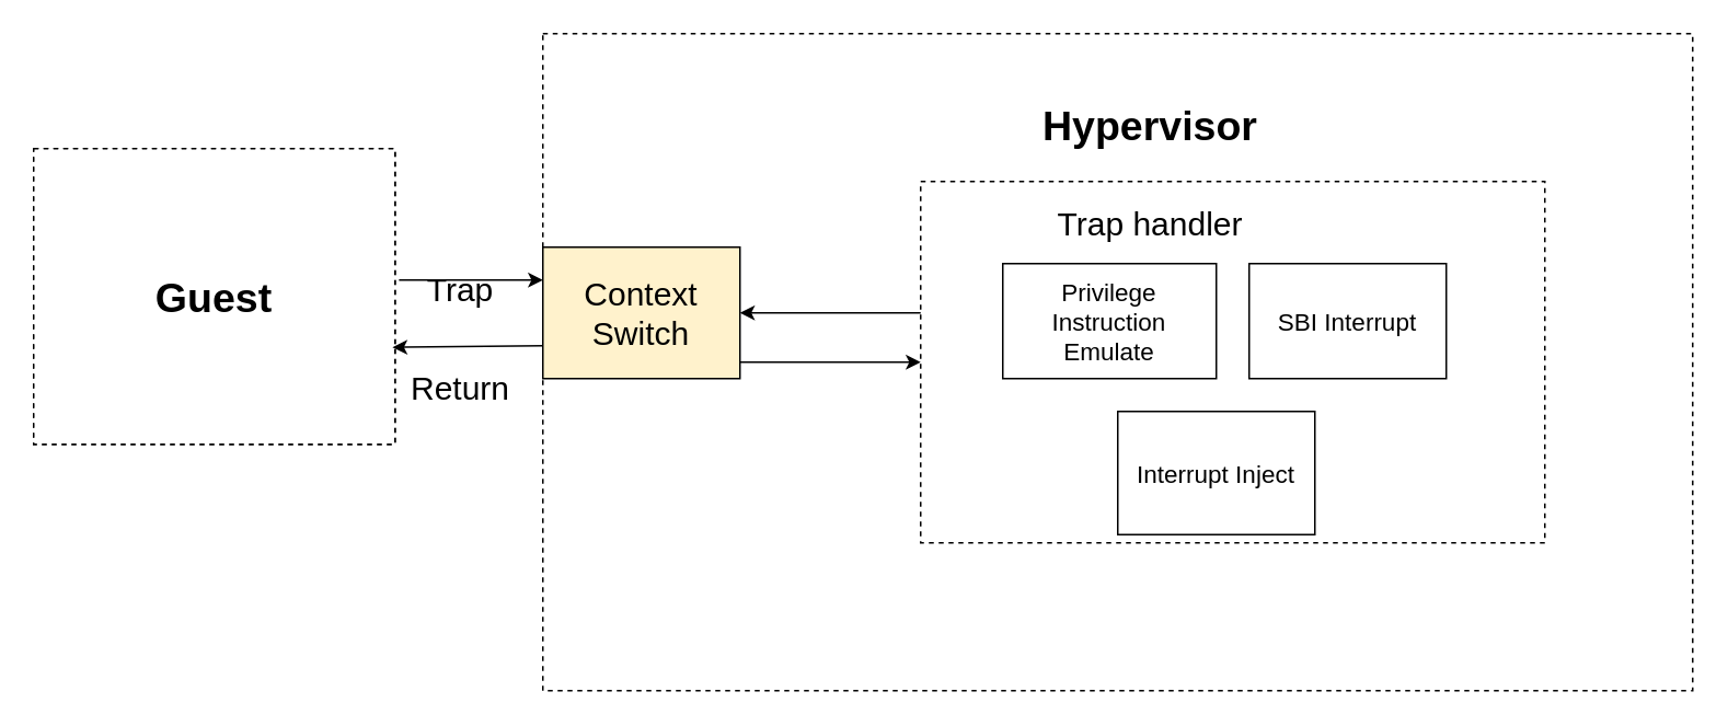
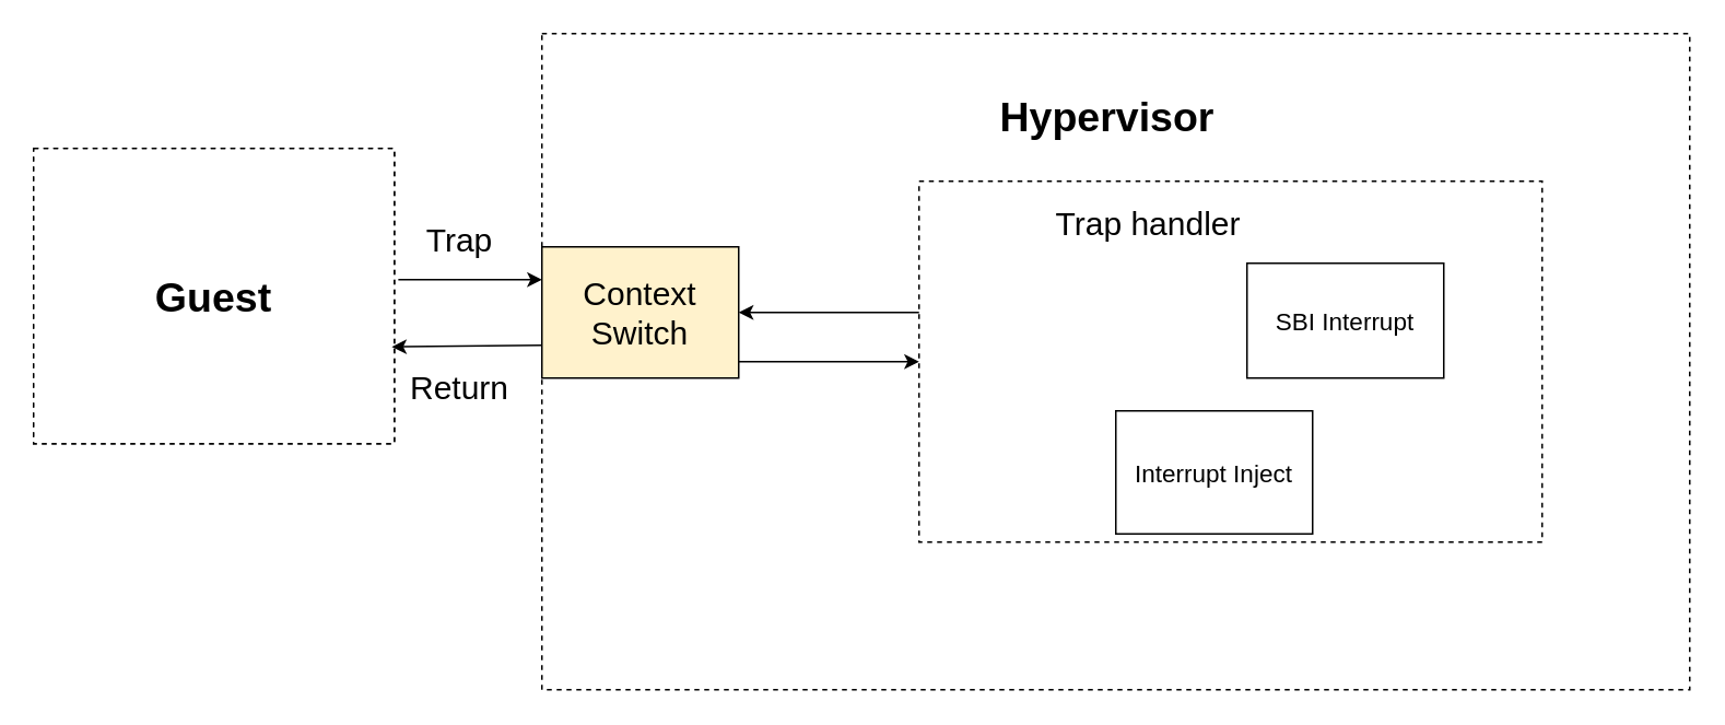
- <mxCell id="4" value="&lt;font style=&quot;font-size: 25px;&quot;&gt;&lt;b&gt;Hypervisor&lt;/b&gt;&lt;/font&gt;" style="text;html=1;strokeColor=none;fillColor=none;align=center;verticalAlign=middle;whiteSpace=wrap;rounded=0;" vertex="1" parent="1"><mxGeometry x="610" y="50" width="180" height="50" as="geometry" /></mxCell>
+ <mxCell id="4" value="&lt;font style=&quot;font-size: 25px;&quot;&gt;&lt;b&gt;Hypervisor&lt;/b&gt;&lt;/font&gt;" style="text;html=1;strokeColor=none;fillColor=none;align=center;verticalAlign=middle;whiteSpace=wrap;rounded=0;" vertex="1" parent="1"><mxGeometry x="585" y="45" width="180" height="50" as="geometry" /></mxCell>
- <mxCell id="6" value="&lt;font style=&quot;font-size: 20px;&quot;&gt;Trap&lt;/font&gt;" style="text;html=1;strokeColor=none;fillColor=none;align=center;verticalAlign=middle;whiteSpace=wrap;rounded=0;" vertex="1" parent="1"><mxGeometry x="250" y="160" width="60" height="30" as="geometry" /></mxCell>
+ <mxCell id="6" value="&lt;font style=&quot;font-size: 20px;&quot;&gt;Trap&lt;/font&gt;" style="text;html=1;strokeColor=none;fillColor=none;align=center;verticalAlign=middle;whiteSpace=wrap;rounded=0;" vertex="1" parent="1"><mxGeometry x="250" y="130" width="60" height="30" as="geometry" /></mxCell>
- <mxCell id="10" value="&lt;font style=&quot;font-size: 15px;&quot;&gt;Privilege Instruction Emulate&lt;/font&gt;" style="rounded=0;whiteSpace=wrap;html=1;" vertex="1" parent="1"><mxGeometry x="610" y="160" width="130" height="70" as="geometry" /></mxCell>
